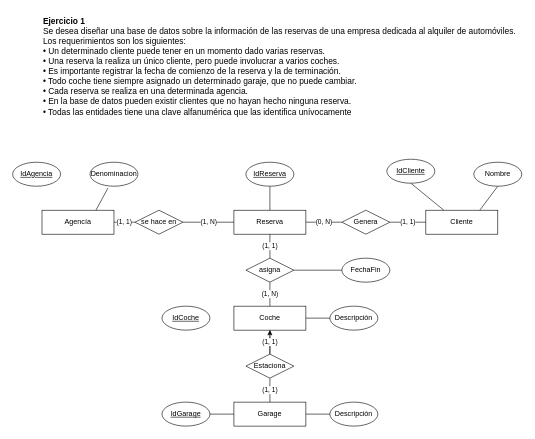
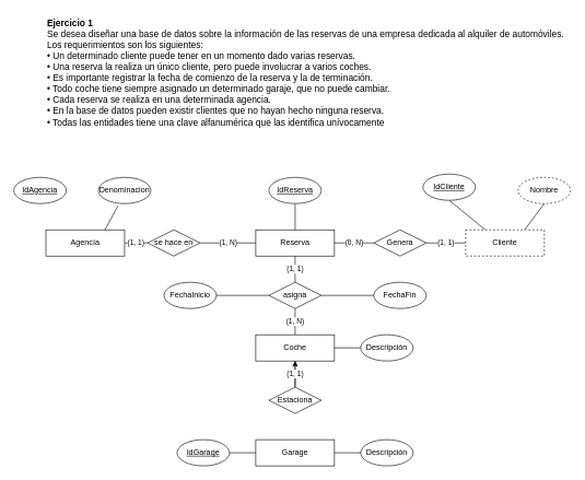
- <mxCell id="6" value="Nombre" style="ellipse;whiteSpace=wrap;html=1;align=center;" parent="1" vertex="1"><mxGeometry x="789" y="270" width="80" height="40" as="geometry" /></mxCell>
+ <mxCell id="6" value="Nombre" style="ellipse;whiteSpace=wrap;html=1;align=center;dashed=1;" parent="1" vertex="1"><mxGeometry x="789" y="270" width="80" height="40" as="geometry" /></mxCell>
- <mxCell id="2" value="Cliente" style="whiteSpace=wrap;html=1;align=center;fillColor=#FFFFFF;" parent="1" vertex="1"><mxGeometry x="709" y="350" width="120" height="40" as="geometry" /></mxCell>
+ <mxCell id="2" value="Cliente" style="whiteSpace=wrap;html=1;align=center;fillColor=#FFFFFF;dashed=1;" parent="1" vertex="1"><mxGeometry x="709" y="350" width="120" height="40" as="geometry" /></mxCell>
+ <mxCell id="17" value="FechaInicio" style="ellipse;whiteSpace=wrap;html=1;align=center;" parent="1" vertex="1"><mxGeometry x="249" y="430" width="80" height="40" as="geometry" /></mxCell>
+ <mxCell id="40" value="" style="endArrow=none;html=1;rounded=0;exitX=1;exitY=0.5;exitDx=0;exitDy=0;entryX=0;entryY=0.5;entryDx=0;entryDy=0;" edge="1" parent="1" source="17" target="12"><mxGeometry relative="1" as="geometry"><mxPoint x="339" y="460" as="sourcePoint" /><mxPoint x="479" y="490" as="targetPoint" /></mxGeometry></mxCell>
- <mxCell id="36" value="IdCoche" style="ellipse;whiteSpace=wrap;html=1;align=center;fontStyle=4;" parent="1" vertex="1"><mxGeometry x="269" y="510" width="80" height="40" as="geometry" /></mxCell>
- <mxCell id="26" value="(1, 1)" style="endArrow=none;html=1;rounded=0;entryX=0.5;entryY=0;entryDx=0;entryDy=0;exitX=0.5;exitY=1;exitDx=0;exitDy=0;" parent="1" source="21" target="19" edge="1"><mxGeometry relative="1" as="geometry"><mxPoint x="259" y="925" as="sourcePoint" /><mxPoint x="264" y="980" as="targetPoint" /></mxGeometry></mxCell>
